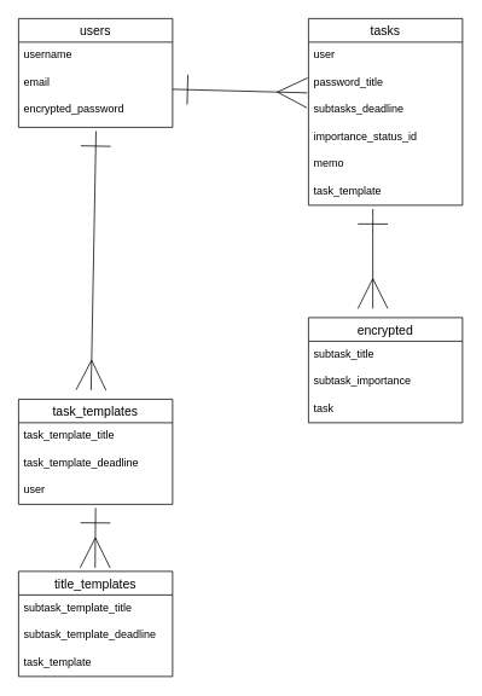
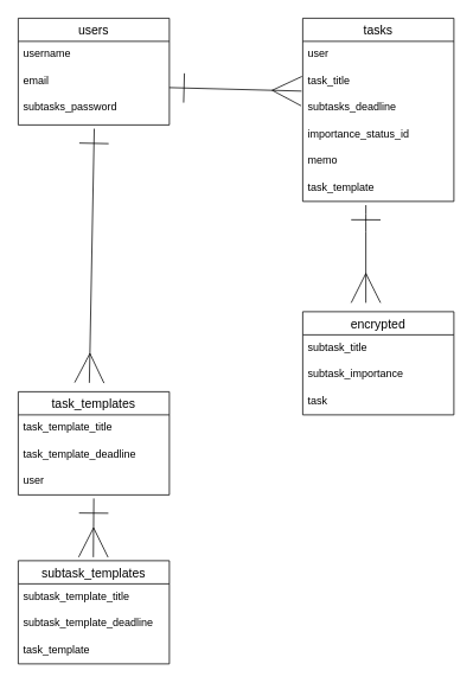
- <mxCell id="8" value="password_title" style="text;strokeColor=none;fillColor=none;spacingLeft=4;spacingRight=4;overflow=hidden;rotatable=0;points=[[0,0.5],[1,0.5]];portConstraint=eastwest;fontSize=12;" parent="6" vertex="1"><mxGeometry y="56" width="170" height="30" as="geometry" /></mxCell>
+ <mxCell id="8" value="task_title" style="text;strokeColor=none;fillColor=none;spacingLeft=4;spacingRight=4;overflow=hidden;rotatable=0;points=[[0,0.5],[1,0.5]];portConstraint=eastwest;fontSize=12;" parent="6" vertex="1"><mxGeometry y="56" width="170" height="30" as="geometry" /></mxCell>
- <mxCell id="5" value="encrypted_password" style="text;strokeColor=none;fillColor=none;spacingLeft=4;spacingRight=4;overflow=hidden;rotatable=0;points=[[0,0.5],[1,0.5]];portConstraint=eastwest;fontSize=12;" parent="2" vertex="1"><mxGeometry y="86" width="170" height="34" as="geometry" /></mxCell>
+ <mxCell id="5" value="subtasks_password" style="text;strokeColor=none;fillColor=none;spacingLeft=4;spacingRight=4;overflow=hidden;rotatable=0;points=[[0,0.5],[1,0.5]];portConstraint=eastwest;fontSize=12;" parent="2" vertex="1"><mxGeometry y="86" width="170" height="34" as="geometry" /></mxCell>
- <mxCell id="24" value="title_templates" style="swimlane;fontStyle=0;childLayout=stackLayout;horizontal=1;startSize=26;horizontalStack=0;resizeParent=1;resizeParentMax=0;resizeLast=0;collapsible=1;marginBottom=0;align=center;fontSize=14;" vertex="1" parent="1"><mxGeometry x="20" y="630" width="170" height="116" as="geometry" /></mxCell>
+ <mxCell id="24" value="subtask_templates" style="swimlane;fontStyle=0;childLayout=stackLayout;horizontal=1;startSize=26;horizontalStack=0;resizeParent=1;resizeParentMax=0;resizeLast=0;collapsible=1;marginBottom=0;align=center;fontSize=14;" vertex="1" parent="1"><mxGeometry x="20" y="630" width="170" height="116" as="geometry" /></mxCell>
